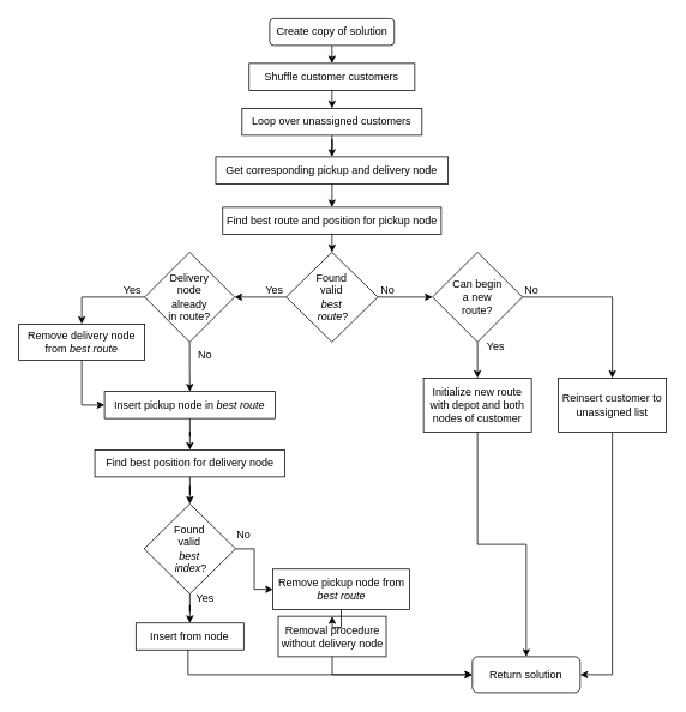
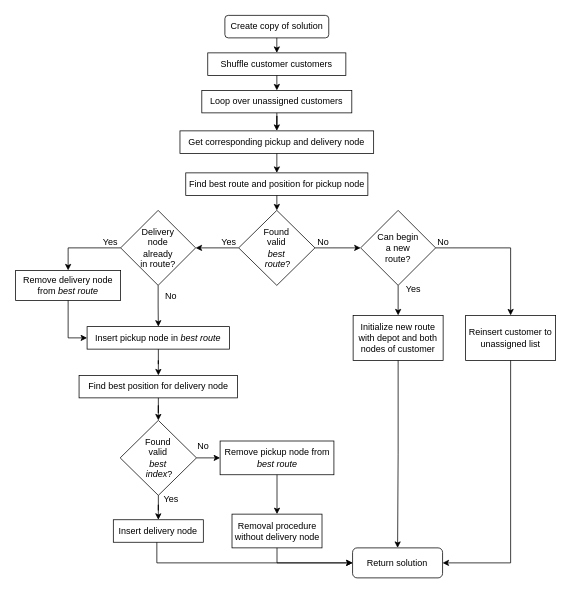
- <mxCell id="29" value="&lt;div&gt;Remove pickup node from &lt;i&gt;best route&lt;/i&gt;&lt;/div&gt;" style="whiteSpace=wrap;html=1;fillColor=none;rounded=0;" vertex="1" parent="1"><mxGeometry x="302.63" y="632.5" width="151.76" height="45" as="geometry" /></mxCell>
+ <mxCell id="29" value="&lt;div&gt;Remove pickup node from &lt;i&gt;best route&lt;/i&gt;&lt;/div&gt;" style="whiteSpace=wrap;html=1;fillColor=none;rounded=0;" vertex="1" parent="1"><mxGeometry x="292.63" y="587.5" width="151.76" height="45" as="geometry" /></mxCell>
- <mxCell id="26" value="Insert from node" style="rounded=0;whiteSpace=wrap;html=1;strokeColor=default;align=center;verticalAlign=middle;fontFamily=Helvetica;fontSize=12;fontColor=default;fillColor=none;" vertex="1" parent="1"><mxGeometry x="150.25" y="692.5" width="120" height="30" as="geometry" /></mxCell>
+ <mxCell id="26" value="Insert delivery node" style="rounded=0;whiteSpace=wrap;html=1;strokeColor=default;align=center;verticalAlign=middle;fontFamily=Helvetica;fontSize=12;fontColor=default;fillColor=none;" vertex="1" parent="1"><mxGeometry x="150.25" y="692.5" width="120" height="30" as="geometry" /></mxCell>
- <mxCell id="43" value="Return solution" style="rounded=1;whiteSpace=wrap;html=1;strokeColor=default;align=center;verticalAlign=middle;fontFamily=Helvetica;fontSize=12;fontColor=default;fillColor=none;" vertex="1" parent="1"><mxGeometry x="524.27" y="730" width="120" height="40" as="geometry" /></mxCell>
+ <mxCell id="43" value="Return solution" style="rounded=1;whiteSpace=wrap;html=1;strokeColor=default;align=center;verticalAlign=middle;fontFamily=Helvetica;fontSize=12;fontColor=default;fillColor=none;" vertex="1" parent="1"><mxGeometry x="469.27" y="730" width="120" height="40" as="geometry" /></mxCell>
